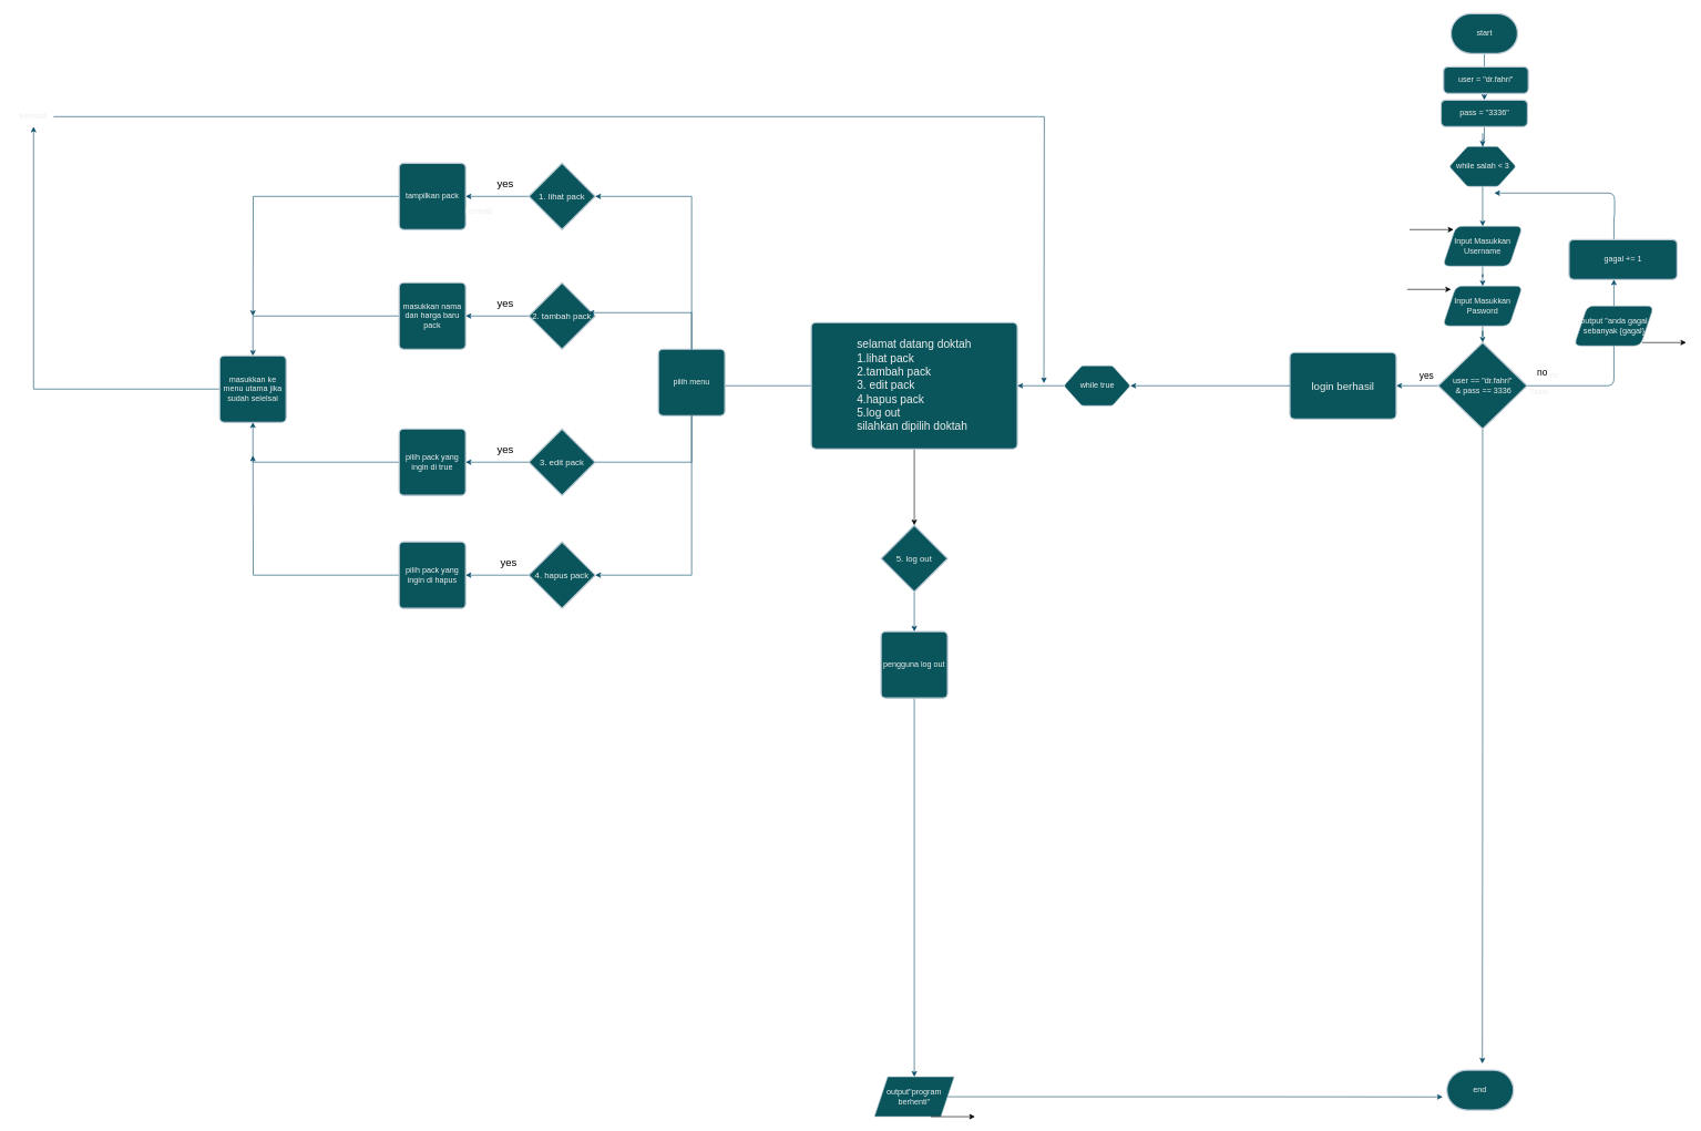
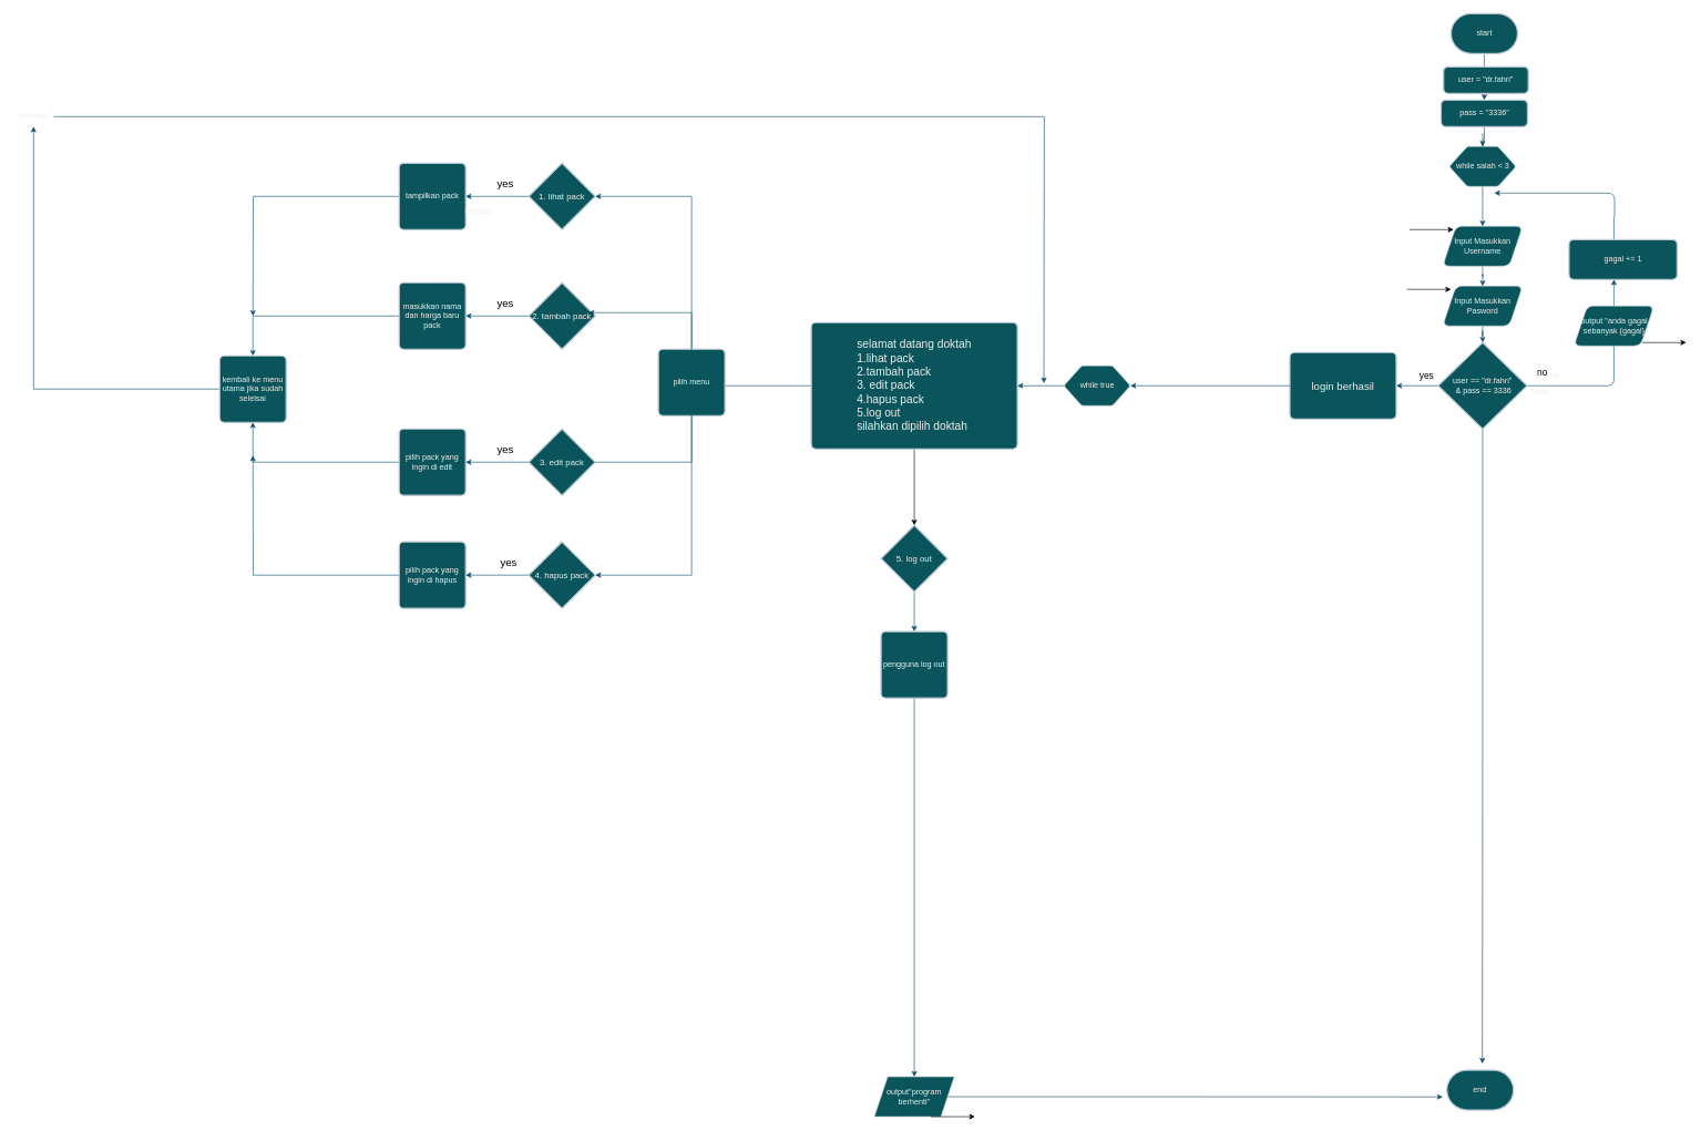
- <mxCell id="59" value="masukkan ke menu utama jika sudah selelsai" style="rounded=1;whiteSpace=wrap;html=1;absoluteArcSize=1;arcSize=14;strokeWidth=2;labelBackgroundColor=none;fillColor=#09555B;strokeColor=#BAC8D3;fontColor=#EEEEEE;" parent="1" vertex="1"><mxGeometry x="330" y="535" width="100" height="100" as="geometry" /></mxCell>
+ <mxCell id="59" value="kembali ke menu utama jika sudah selelsai" style="rounded=1;whiteSpace=wrap;html=1;absoluteArcSize=1;arcSize=14;strokeWidth=2;labelBackgroundColor=none;fillColor=#09555B;strokeColor=#BAC8D3;fontColor=#EEEEEE;" parent="1" vertex="1"><mxGeometry x="330" y="535" width="100" height="100" as="geometry" /></mxCell>
- <mxCell id="47" value="pilih pack yang ingin di true" style="rounded=1;whiteSpace=wrap;html=1;absoluteArcSize=1;arcSize=14;strokeWidth=2;labelBackgroundColor=none;fillColor=#09555B;strokeColor=#BAC8D3;fontColor=#EEEEEE;" parent="1" vertex="1"><mxGeometry x="600" y="645" width="100" height="100" as="geometry" /></mxCell>
+ <mxCell id="47" value="pilih pack yang ingin di edit" style="rounded=1;whiteSpace=wrap;html=1;absoluteArcSize=1;arcSize=14;strokeWidth=2;labelBackgroundColor=none;fillColor=#09555B;strokeColor=#BAC8D3;fontColor=#EEEEEE;" parent="1" vertex="1"><mxGeometry x="600" y="645" width="100" height="100" as="geometry" /></mxCell>
